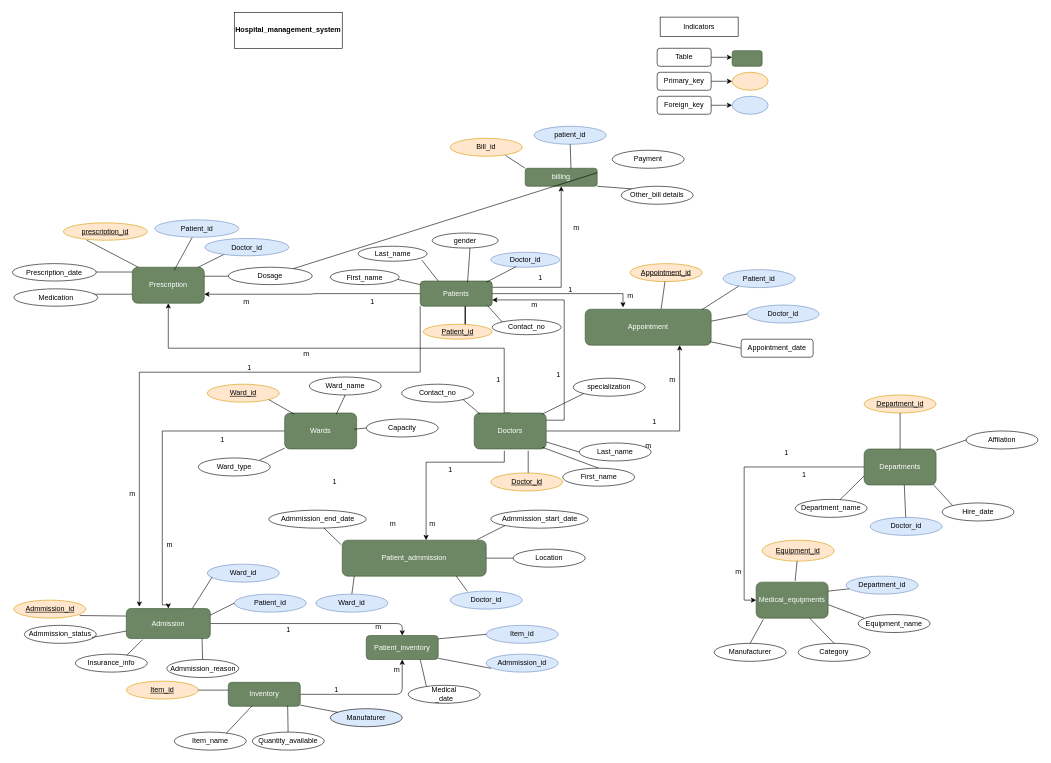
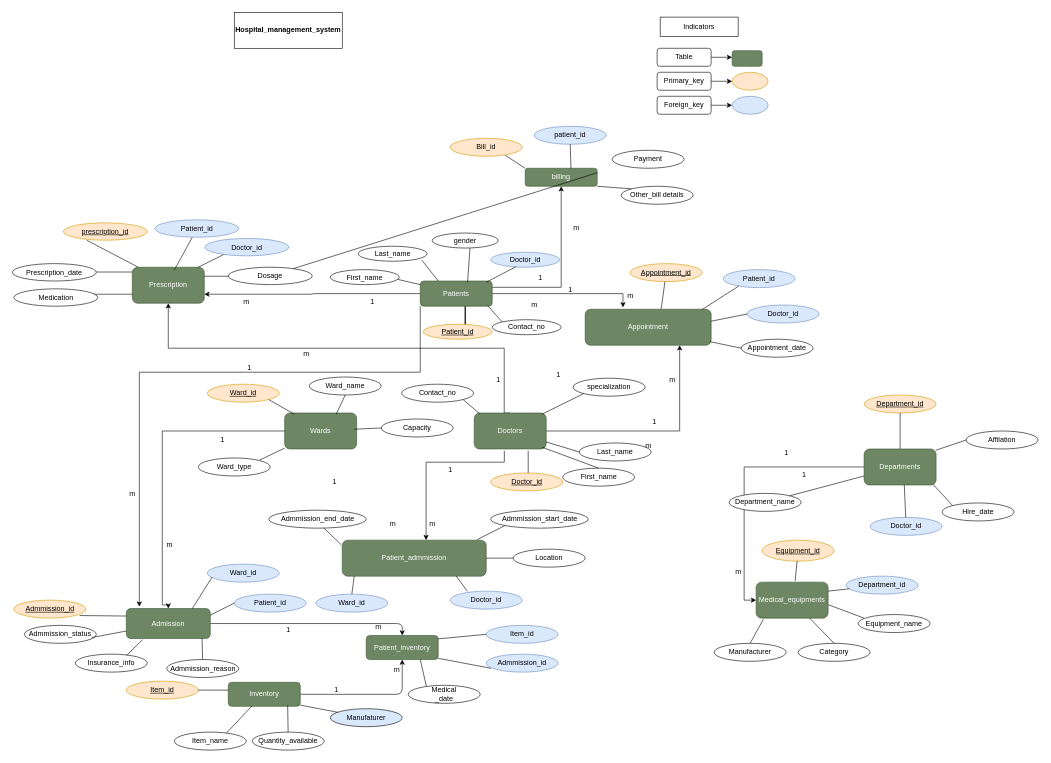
- <mxCell id="10" style="edgeStyle=orthogonalEdgeStyle;rounded=0;orthogonalLoop=1;jettySize=auto;html=1;exitX=0.75;exitY=0;exitDx=0;exitDy=0;entryX=1;entryY=0.75;entryDx=0;entryDy=0;" edge="1" parent="1" source="11" target="4"><mxGeometry relative="1" as="geometry"><Array as="points"><mxPoint x="880" y="700" /><mxPoint x="940" y="700" /><mxPoint x="940" y="500" /></Array></mxGeometry></mxCell>
- <mxCell id="78" value="Appointment_date" style="whiteSpace=wrap;html=1;rounded=1;" vertex="1" parent="1"><mxGeometry x="1235" y="565" width="120" height="30" as="geometry" /></mxCell>
+ <mxCell id="78" value="Appointment_date" style="ellipse;whiteSpace=wrap;html=1;rounded=1;" vertex="1" parent="1"><mxGeometry x="1235" y="565" width="120" height="30" as="geometry" /></mxCell>
- <mxCell id="91" value="Capacity" style="ellipse;whiteSpace=wrap;html=1;rounded=1;" vertex="1" parent="1"><mxGeometry x="610" y="698" width="120" height="30" as="geometry" /></mxCell>
+ <mxCell id="91" value="Capacity" style="ellipse;whiteSpace=wrap;html=1;rounded=1;" vertex="1" parent="1"><mxGeometry x="635" y="698" width="120" height="30" as="geometry" /></mxCell>
- <mxCell id="139" value="Department_name" style="ellipse;whiteSpace=wrap;html=1;rounded=1;" vertex="1" parent="1"><mxGeometry x="1325" y="832" width="120" height="30" as="geometry" /></mxCell>
+ <mxCell id="139" value="Department_name" style="ellipse;whiteSpace=wrap;html=1;rounded=1;" vertex="1" parent="1"><mxGeometry x="1215" y="822" width="120" height="30" as="geometry" /></mxCell>
